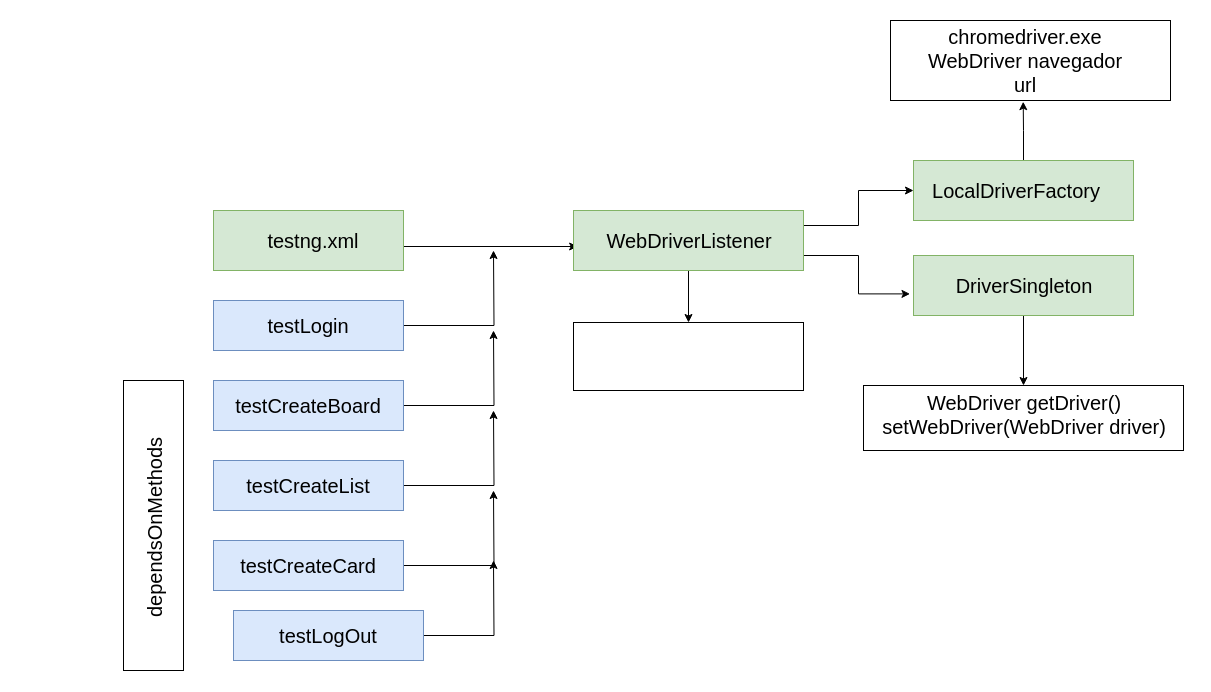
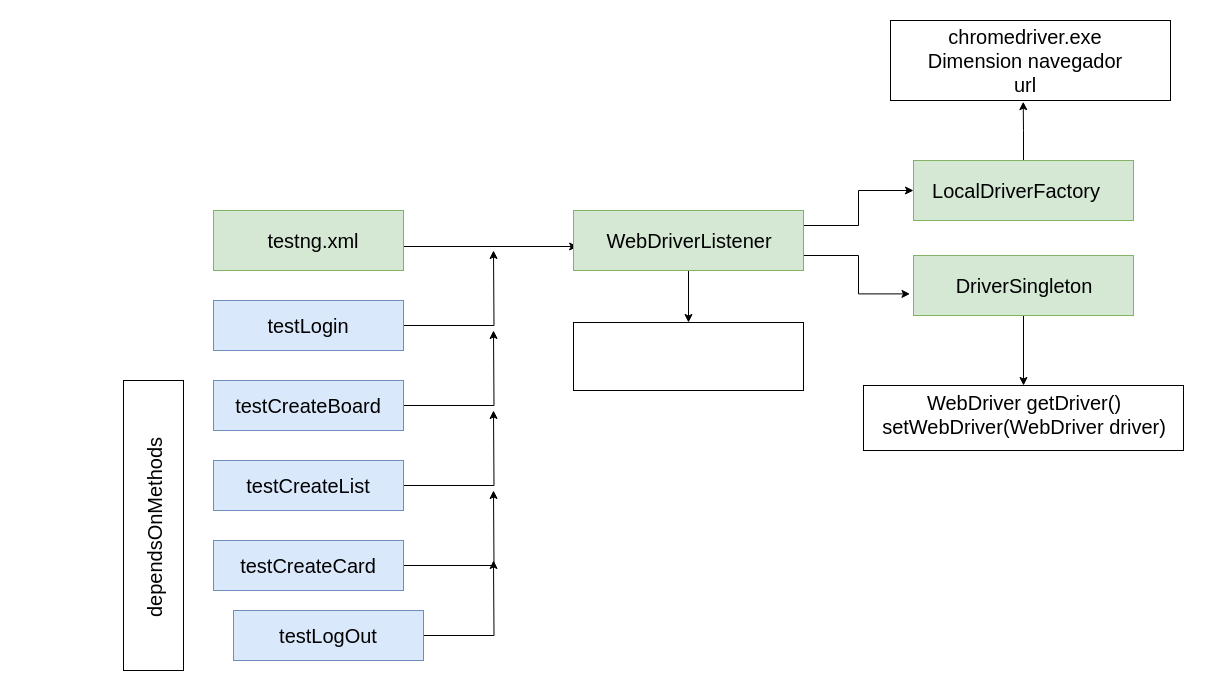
- <mxCell id="18" value="&lt;div style=&quot;font-size: 20px;&quot;&gt;chromedriver.exe&lt;/div&gt;&lt;div style=&quot;font-size: 20px;&quot;&gt;&lt;span style=&quot;font-size: 20px;&quot;&gt;WebDriver navegador&lt;/span&gt;&lt;/div&gt;&lt;span style=&quot;background-color: initial; font-size: 20px;&quot;&gt;url&lt;/span&gt;" style="text;html=1;strokeColor=none;fillColor=none;align=center;verticalAlign=middle;whiteSpace=wrap;rounded=0;fontSize=20;" vertex="1" parent="1"><mxGeometry x="880" y="45" width="290" height="30" as="geometry" /></mxCell>
+ <mxCell id="18" value="&lt;div style=&quot;font-size: 20px;&quot;&gt;chromedriver.exe&lt;/div&gt;&lt;div style=&quot;font-size: 20px;&quot;&gt;&lt;span style=&quot;font-size: 20px;&quot;&gt;Dimension navegador&lt;/span&gt;&lt;/div&gt;&lt;span style=&quot;background-color: initial; font-size: 20px;&quot;&gt;url&lt;/span&gt;" style="text;html=1;strokeColor=none;fillColor=none;align=center;verticalAlign=middle;whiteSpace=wrap;rounded=0;fontSize=20;" vertex="1" parent="1"><mxGeometry x="880" y="45" width="290" height="30" as="geometry" /></mxCell>
